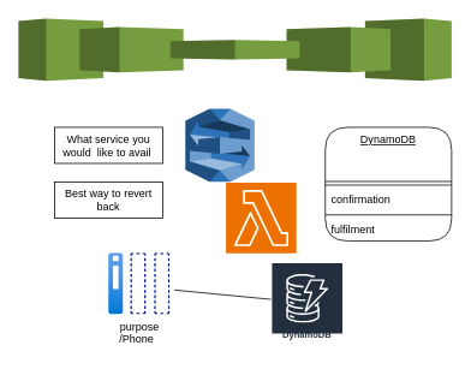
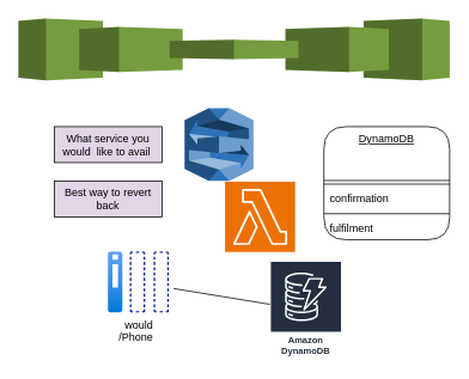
- <mxCell id="7" value="What service you would&amp;nbsp; like to avail&amp;nbsp;" style="fontStyle=0;html=1;whiteSpace=wrap;" vertex="1" parent="1"><mxGeometry x="60" y="140.5" width="120" height="40" as="geometry" /></mxCell>
+ <mxCell id="7" value="What service you would&amp;nbsp; like to avail&amp;nbsp;" style="fontStyle=0;html=1;whiteSpace=wrap;fillColor=#e1d5e7;" vertex="1" parent="1"><mxGeometry x="60" y="140.5" width="120" height="40" as="geometry" /></mxCell>
- <mxCell id="8" value="Best way to revert back" style="fontStyle=0;html=1;whiteSpace=wrap;" vertex="1" parent="1"><mxGeometry x="60" y="201" width="120" height="40" as="geometry" /></mxCell>
+ <mxCell id="8" value="Best way to revert back" style="fontStyle=0;html=1;whiteSpace=wrap;fillColor=#e1d5e7;" vertex="1" parent="1"><mxGeometry x="60" y="201" width="120" height="40" as="geometry" /></mxCell>
- <mxCell id="5" value="Amazon DynamoDB" style="sketch=0;outlineConnect=0;fontColor=#232F3E;gradientColor=none;strokeColor=#ffffff;fillColor=#232F3E;dashed=0;verticalLabelPosition=middle;verticalAlign=bottom;align=center;html=1;whiteSpace=wrap;fontSize=10;fontStyle=1;spacing=3;shape=mxgraph.aws4.productIcon;prIcon=mxgraph.aws4.dynamodb;" vertex="1" parent="1"><mxGeometry x="300" y="290" width="80" height="90" as="geometry" /></mxCell>
+ <mxCell id="5" value="Amazon DynamoDB" style="sketch=0;outlineConnect=0;fontColor=#232F3E;gradientColor=none;strokeColor=#ffffff;fillColor=#232F3E;dashed=0;verticalLabelPosition=middle;verticalAlign=bottom;align=center;html=1;whiteSpace=wrap;fontSize=10;fontStyle=1;spacing=3;shape=mxgraph.aws4.productIcon;prIcon=mxgraph.aws4.dynamodb;" vertex="1" parent="1"><mxGeometry x="300" y="290" width="80" height="110" as="geometry" /></mxCell>
- <mxCell id="6" value="&lt;div&gt;purpose&lt;/div&gt;&lt;div&gt;/Phone&amp;nbsp;&amp;nbsp;&lt;/div&gt;" style="image;aspect=fixed;html=1;points=[];align=center;fontSize=12;image=img/lib/azure2/other/Defender_Slot.svg;" vertex="1" parent="1"><mxGeometry x="120" y="280" width="68" height="68" as="geometry" /></mxCell>
+ <mxCell id="6" value="&lt;div&gt;would&lt;/div&gt;&lt;div&gt;/Phone&amp;nbsp;&amp;nbsp;&lt;/div&gt;" style="image;aspect=fixed;html=1;points=[];align=center;fontSize=12;image=img/lib/azure2/other/Defender_Slot.svg;" vertex="1" parent="1"><mxGeometry x="120" y="280" width="68" height="68" as="geometry" /></mxCell>
